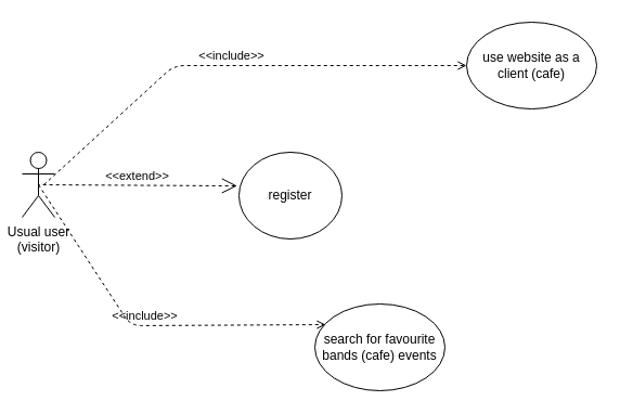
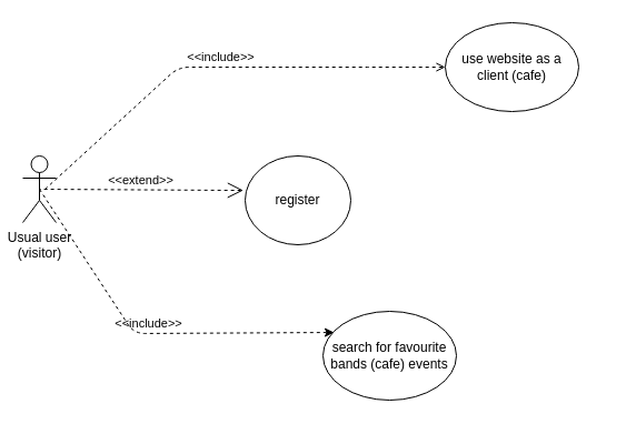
- <mxCell id="4" value="use website as a client (cafe)" style="ellipse;whiteSpace=wrap;html=1;" vertex="1" parent="1"><mxGeometry x="430" y="20" width="120" height="80" as="geometry" /></mxCell>
+ <mxCell id="4" value="use website as a client (cafe)" style="ellipse;whiteSpace=wrap;html=1;" vertex="1" parent="1"><mxGeometry x="400" y="20" width="120" height="80" as="geometry" /></mxCell>
- <mxCell id="7" value="&amp;lt;&amp;lt;include&amp;gt;&amp;gt;" style="edgeStyle=none;html=1;endArrow=open;verticalAlign=bottom;dashed=1;labelBackgroundColor=none;exitX=0.5;exitY=0.5;exitDx=0;exitDy=0;exitPerimeter=0;entryX=0.083;entryY=0.238;entryDx=0;entryDy=0;entryPerimeter=0;" edge="1" parent="1" source="2" target="8"><mxGeometry width="160" relative="1" as="geometry"><mxPoint x="60" y="169.5" as="sourcePoint" /><mxPoint x="210" y="320" as="targetPoint" /><Array as="points"><mxPoint x="120" y="300" /></Array></mxGeometry></mxCell>
+ <mxCell id="7" value="&amp;lt;&amp;lt;include&amp;gt;&amp;gt;" style="edgeStyle=none;html=1;endArrow=classic;verticalAlign=bottom;dashed=1;labelBackgroundColor=none;exitX=0.5;exitY=0.5;exitDx=0;exitDy=0;exitPerimeter=0;entryX=0.083;entryY=0.238;entryDx=0;entryDy=0;entryPerimeter=0;" edge="1" parent="1" source="2" target="8"><mxGeometry width="160" relative="1" as="geometry"><mxPoint x="60" y="169.5" as="sourcePoint" /><mxPoint x="210" y="320" as="targetPoint" /><Array as="points"><mxPoint x="120" y="300" /></Array></mxGeometry></mxCell>
